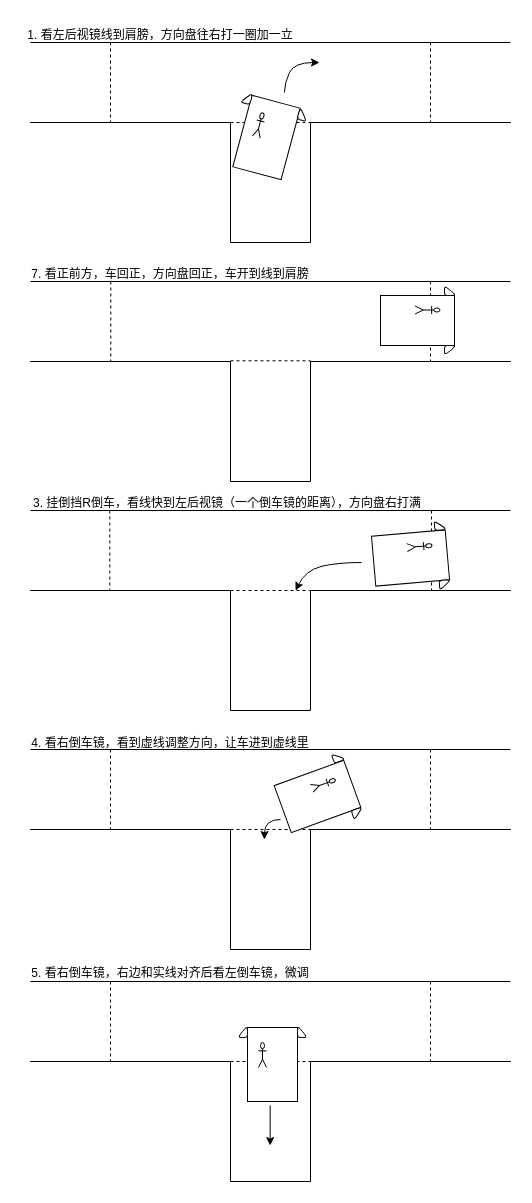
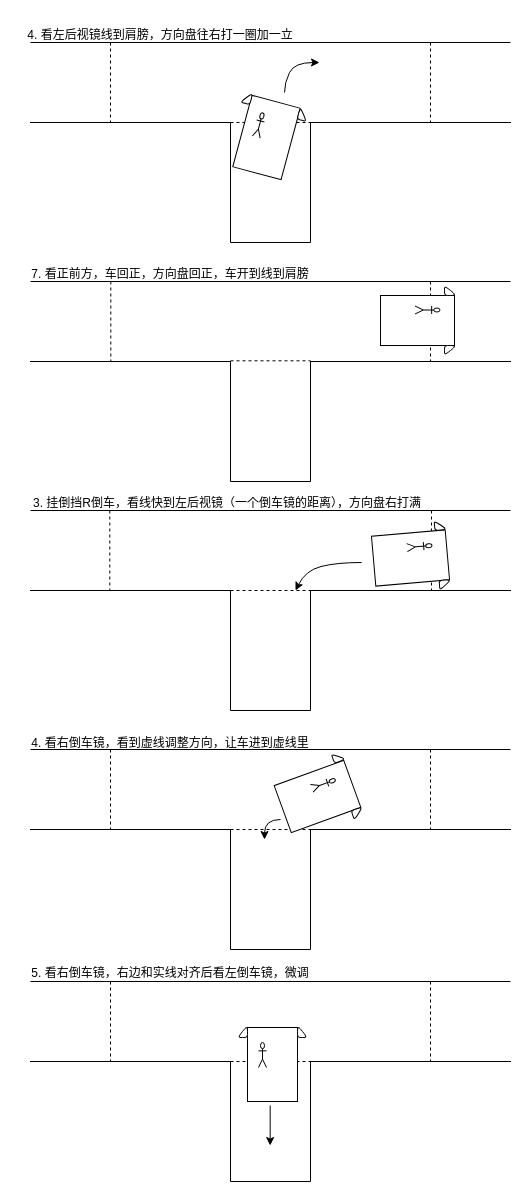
- <mxCell id="18" value="1. 看左后视镜线到肩膀，方向盘往右打一圈加一立" style="text;html=1;strokeColor=none;fillColor=none;align=center;verticalAlign=middle;whiteSpace=wrap;rounded=0;" vertex="1" parent="1"><mxGeometry x="20" width="280" height="30" as="geometry" y="20" /></mxCell>
+ <mxCell id="18" value="4. 看左后视镜线到肩膀，方向盘往右打一圈加一立" style="text;html=1;strokeColor=none;fillColor=none;align=center;verticalAlign=middle;whiteSpace=wrap;rounded=0;" vertex="1" parent="1"><mxGeometry x="20" width="280" height="30" as="geometry" y="20" /></mxCell>
